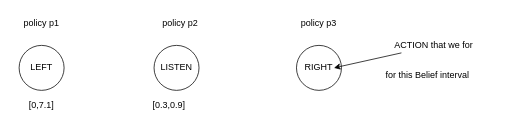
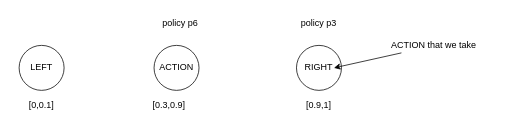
- <mxCell id="14" value="policy p1" style="text;html=1;strokeColor=none;fillColor=none;align=center;verticalAlign=middle;whiteSpace=wrap;rounded=0;" vertex="1" parent="1"><mxGeometry x="20" y="20" width="70" height="20" as="geometry" /></mxCell>
- <mxCell id="15" value="policy p2" style="text;html=1;strokeColor=none;fillColor=none;align=center;verticalAlign=middle;whiteSpace=wrap;rounded=0;" vertex="1" parent="1"><mxGeometry x="205" y="20" width="70" height="20" as="geometry" /></mxCell>
+ <mxCell id="15" value="policy p6" style="text;html=1;strokeColor=none;fillColor=none;align=center;verticalAlign=middle;whiteSpace=wrap;rounded=0;" vertex="1" parent="1"><mxGeometry x="205" y="20" width="70" height="20" as="geometry" /></mxCell>
- <mxCell id="11" value="ACTION that we for&amp;nbsp;" style="text;html=1;strokeColor=none;fillColor=none;align=center;verticalAlign=middle;whiteSpace=wrap;rounded=0;" parent="1" vertex="1"><mxGeometry x="495" y="50" width="170" height="20" as="geometry" /></mxCell>
+ <mxCell id="11" value="ACTION that we take&amp;nbsp;" style="text;html=1;strokeColor=none;fillColor=none;align=center;verticalAlign=middle;whiteSpace=wrap;rounded=0;" parent="1" vertex="1"><mxGeometry x="495" y="50" width="170" height="20" as="geometry" /></mxCell>
- <mxCell id="5" value="LISTEN" style="text;html=1;strokeColor=none;fillColor=none;align=center;verticalAlign=middle;whiteSpace=wrap;rounded=0;" parent="1" vertex="1"><mxGeometry x="215" y="80" width="40" height="20" as="geometry" /></mxCell>
+ <mxCell id="5" value="ACTION" style="text;html=1;strokeColor=none;fillColor=none;align=center;verticalAlign=middle;whiteSpace=wrap;rounded=0;" parent="1" vertex="1"><mxGeometry x="215" y="80" width="40" height="20" as="geometry" /></mxCell>
- <mxCell id="13" value="for this Belief interval" style="text;html=1;strokeColor=none;fillColor=none;align=center;verticalAlign=middle;whiteSpace=wrap;rounded=0;" parent="1" vertex="1"><mxGeometry x="485" y="90" width="170" height="20" as="geometry" /></mxCell>
- <mxCell id="8" value="[0,7.1]" style="text;html=1;strokeColor=none;fillColor=none;align=center;verticalAlign=middle;whiteSpace=wrap;rounded=0;" parent="1" vertex="1"><mxGeometry x="35" y="130" width="40" height="20" as="geometry" /></mxCell>
+ <mxCell id="8" value="[0,0.1]" style="text;html=1;strokeColor=none;fillColor=none;align=center;verticalAlign=middle;whiteSpace=wrap;rounded=0;" parent="1" vertex="1"><mxGeometry x="35" y="130" width="40" height="20" as="geometry" /></mxCell>
+ <mxCell id="10" value="[0.9,1]" style="text;html=1;strokeColor=none;fillColor=none;align=center;verticalAlign=middle;whiteSpace=wrap;rounded=0;" parent="1" vertex="1"><mxGeometry x="405" y="130" width="40" height="20" as="geometry" /></mxCell>
